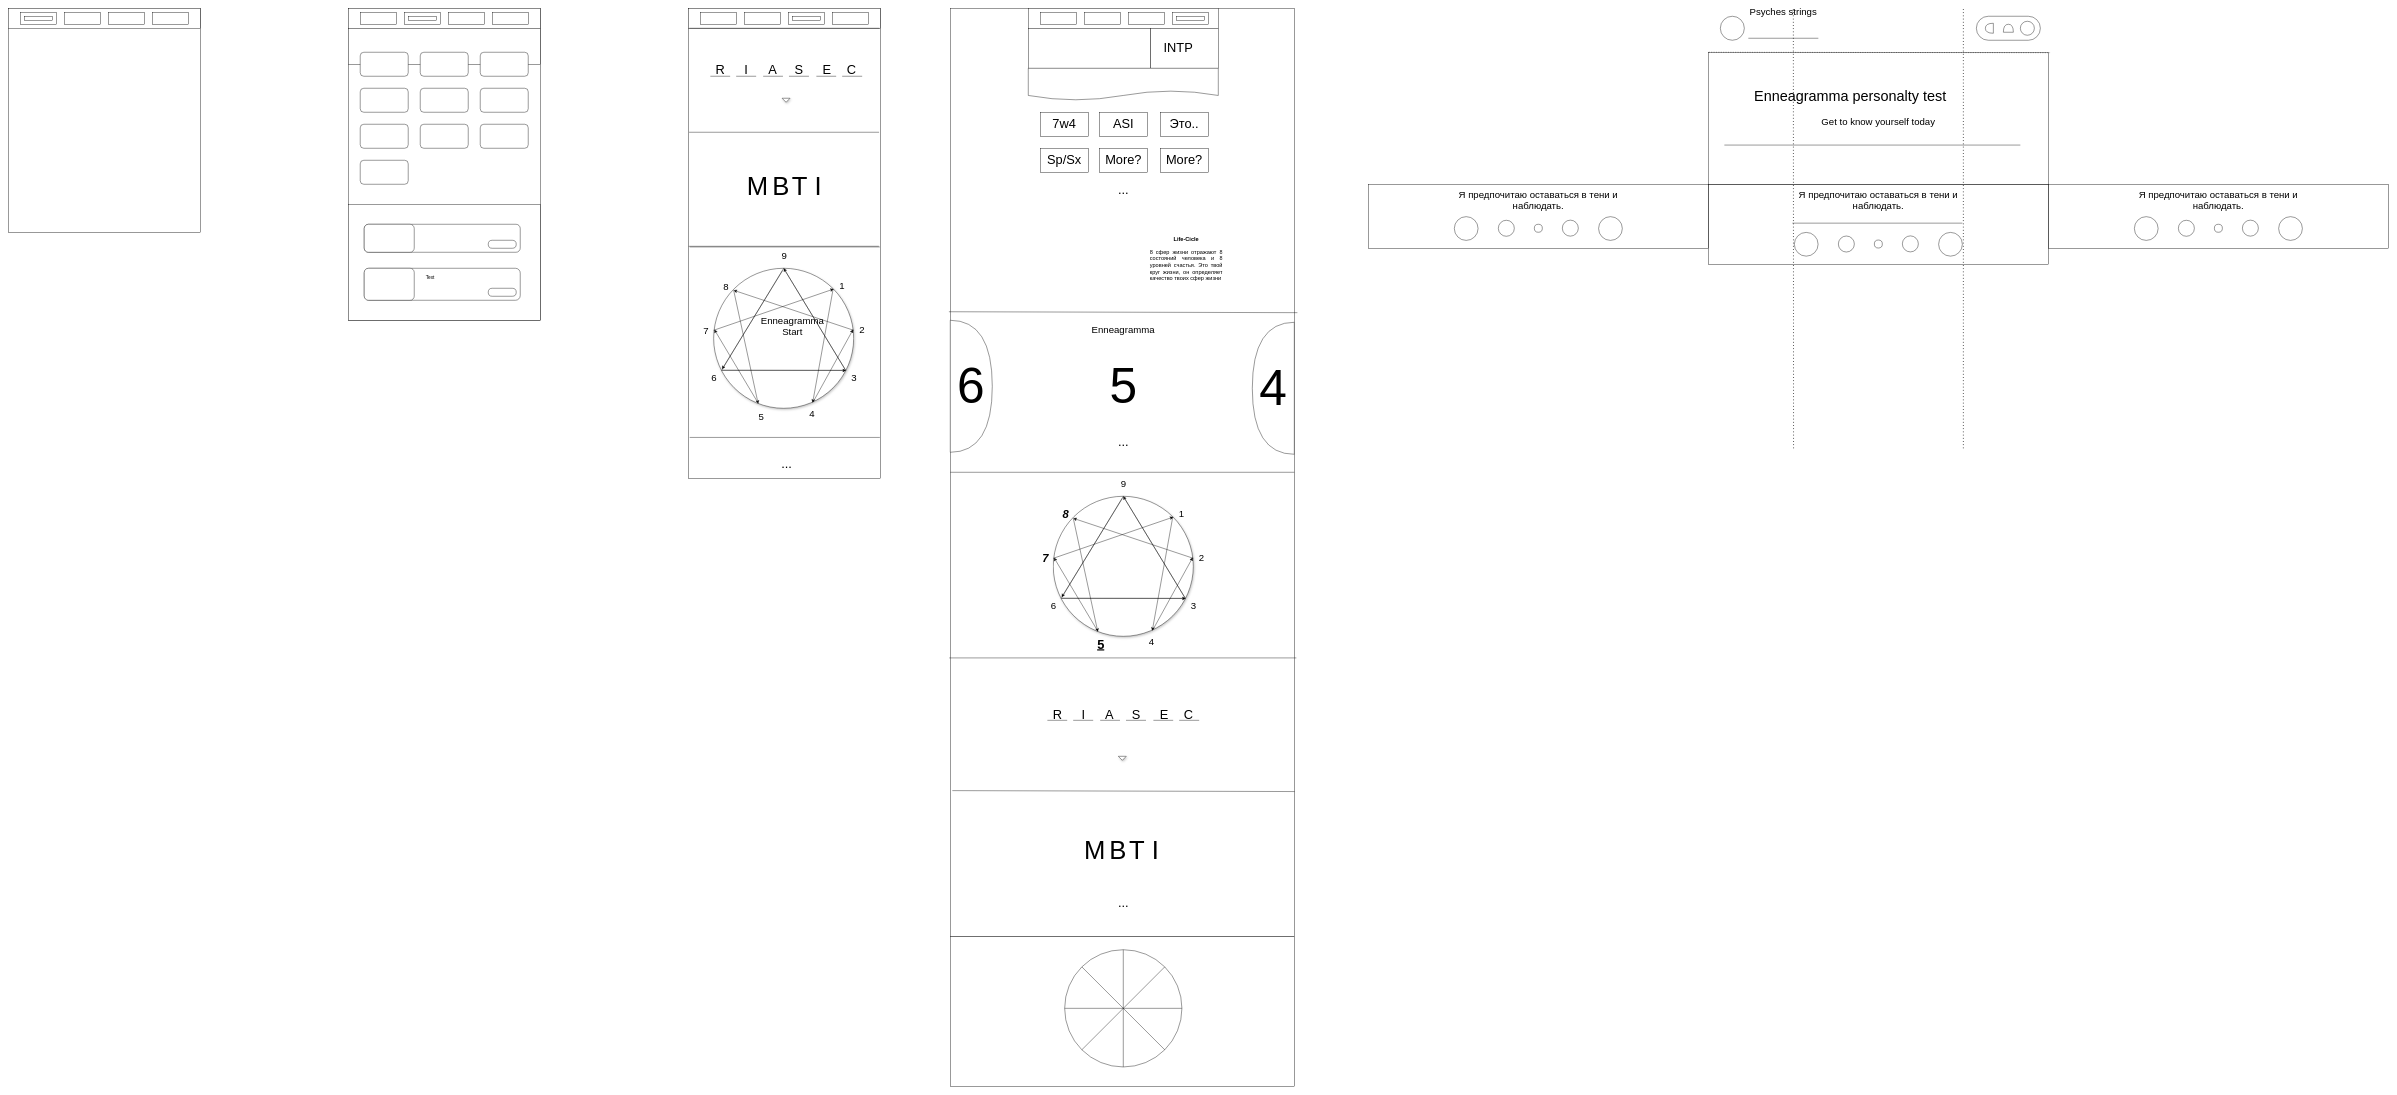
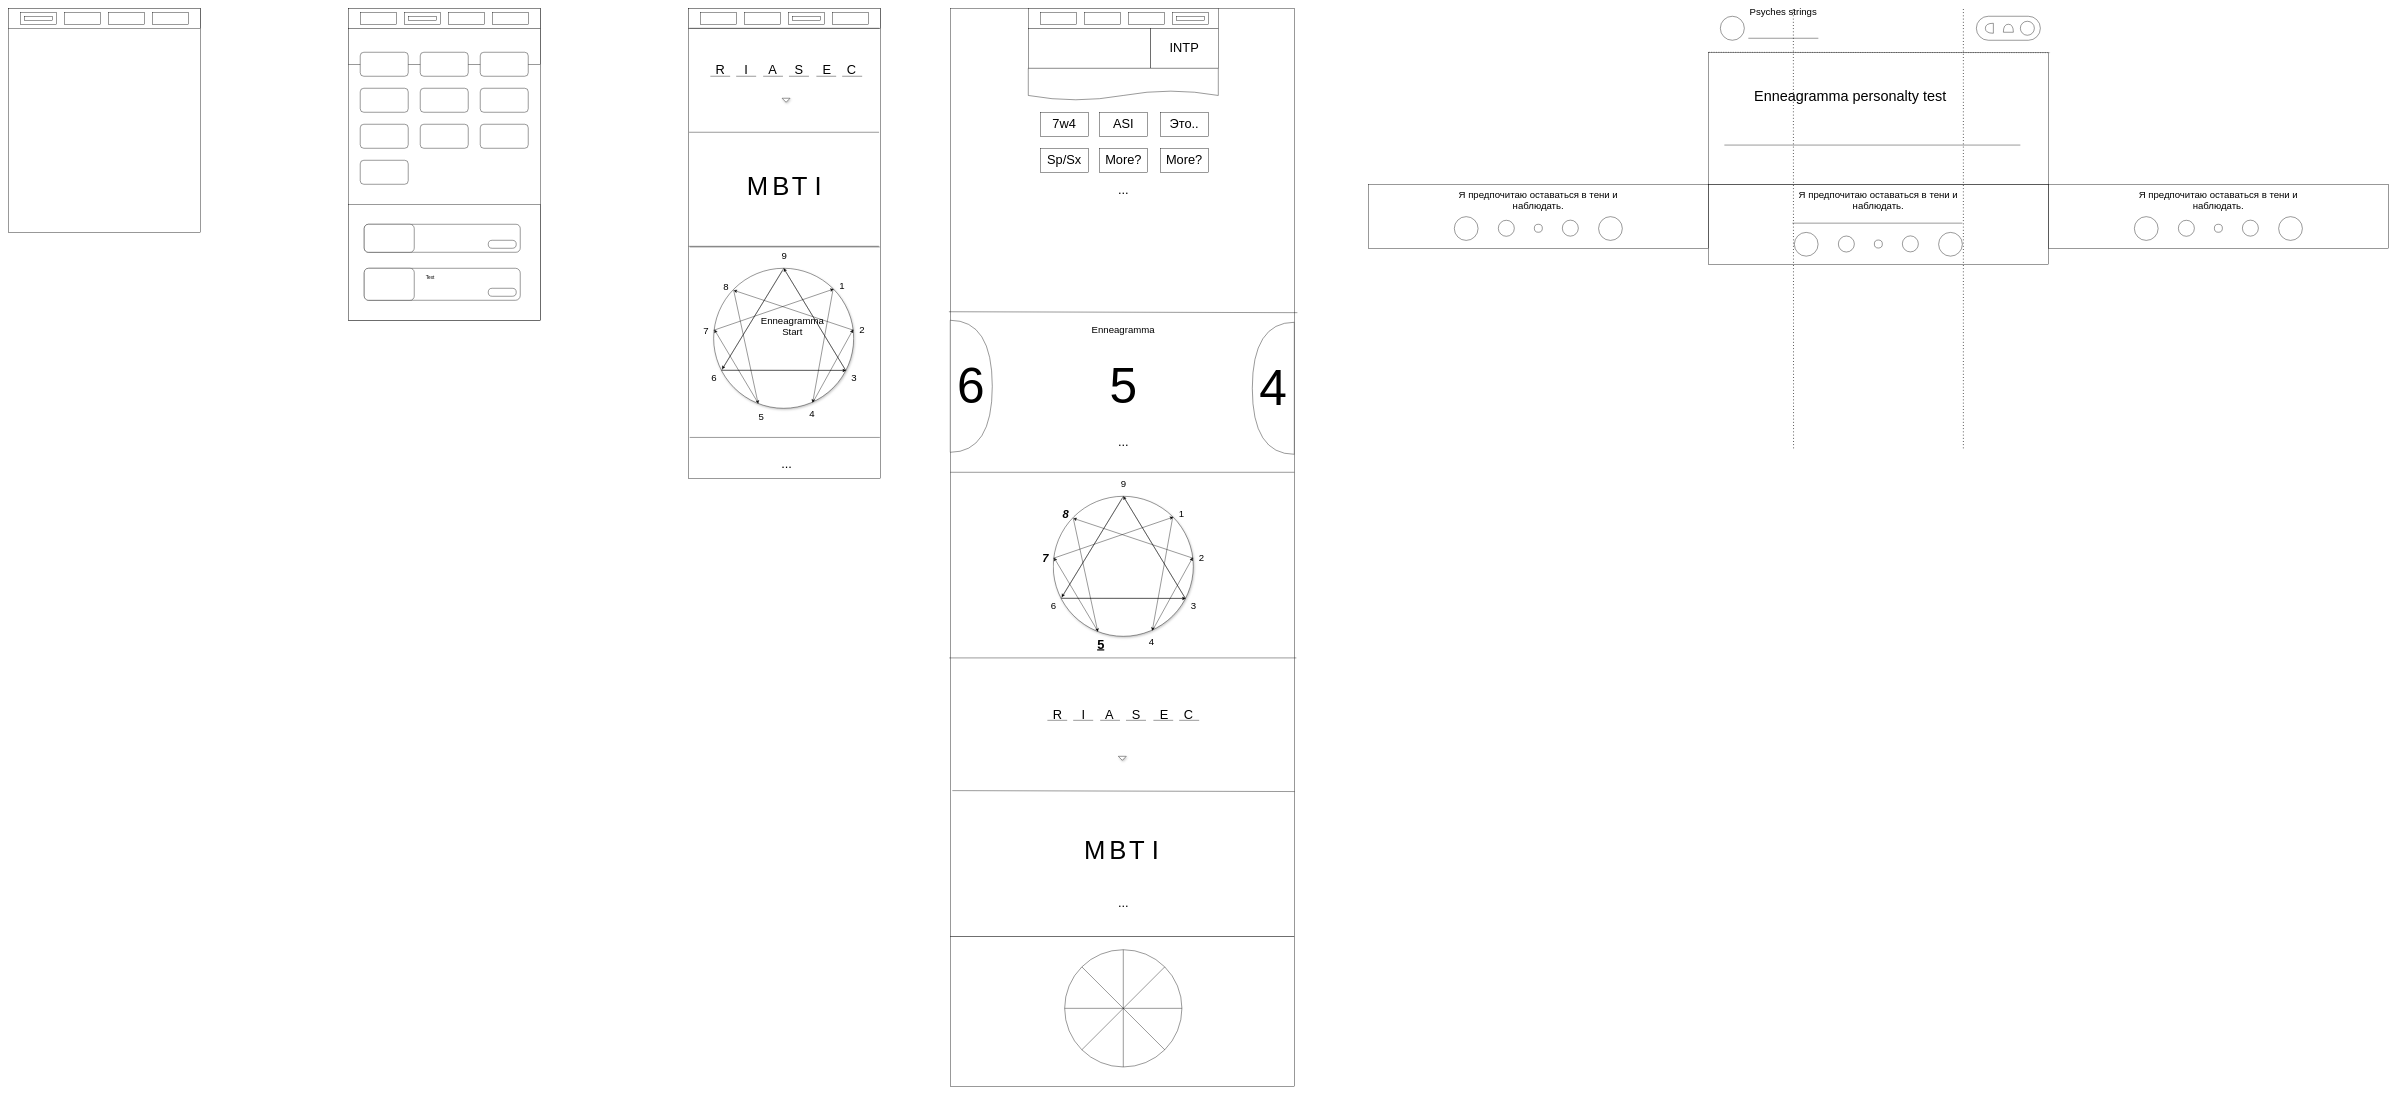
- <mxCell id="59" value="&lt;font style=&quot;font-size: 32px;&quot;&gt;INTP&lt;/font&gt;" style="text;html=1;strokeColor=none;fillColor=none;align=center;verticalAlign=middle;whiteSpace=wrap;rounded=0;" parent="1" vertex="1"><mxGeometry x="2888.13" y="92.5" width="113.75" height="55" as="geometry" /></mxCell>
+ <mxCell id="59" value="&lt;font style=&quot;font-size: 32px;&quot;&gt;INTP&lt;/font&gt;" style="text;html=1;strokeColor=none;fillColor=none;align=center;verticalAlign=middle;whiteSpace=wrap;rounded=0;" parent="1" vertex="1"><mxGeometry x="2903.13" y="92.5" width="113.75" height="55" as="geometry" /></mxCell>
- <mxCell id="180" value="&lt;font style=&quot;font-size: 24px;&quot;&gt;Get to know yourself today&lt;/font&gt;" style="text;html=1;strokeColor=none;fillColor=none;align=center;verticalAlign=middle;whiteSpace=wrap;rounded=0;fontSize=14;" vertex="1" parent="1"><mxGeometry x="4485" y="290" width="420" height="30" as="geometry" /></mxCell>
- <mxCell id="72" value="&lt;h1 style=&quot;font-size: 14px;&quot;&gt;Life-Cicle&lt;/h1&gt;&lt;p style=&quot;text-align: justify; font-size: 14px;&quot;&gt;8 сфер жизни отражают 8 состояний человека и 8 уровней счастья. Это твой круг жизни, он определяет качество твоих сфер жизни&lt;/p&gt;" style="text;html=1;strokeColor=none;fillColor=none;spacing=5;spacingTop=-20;whiteSpace=wrap;overflow=hidden;rounded=0;fontSize=14;align=center;" parent="1" vertex="1"><mxGeometry x="2870.38" y="590.63" width="190" height="120" as="geometry" /></mxCell>
